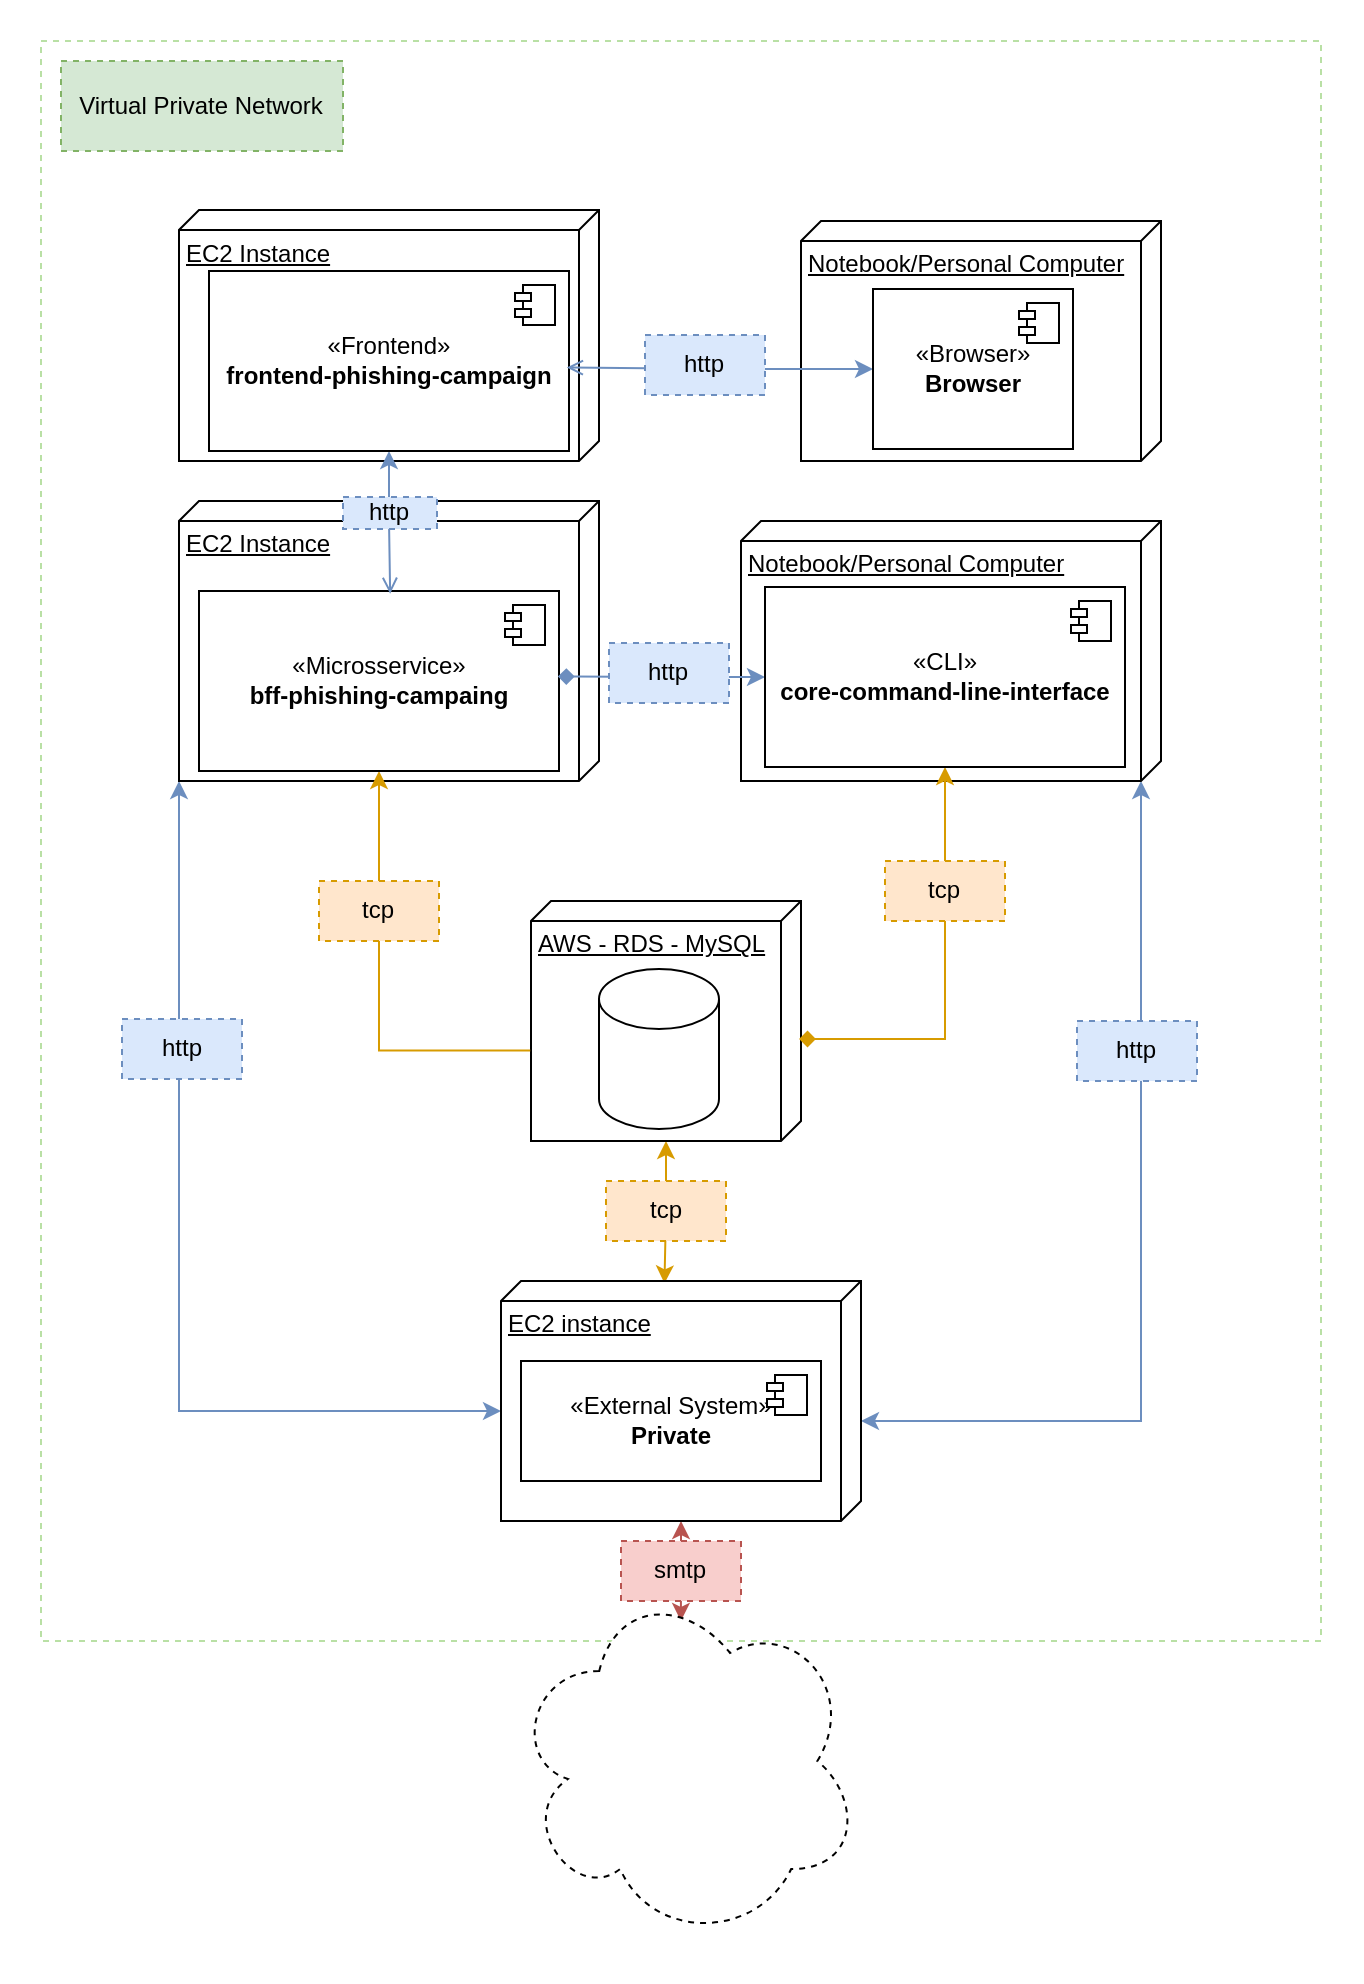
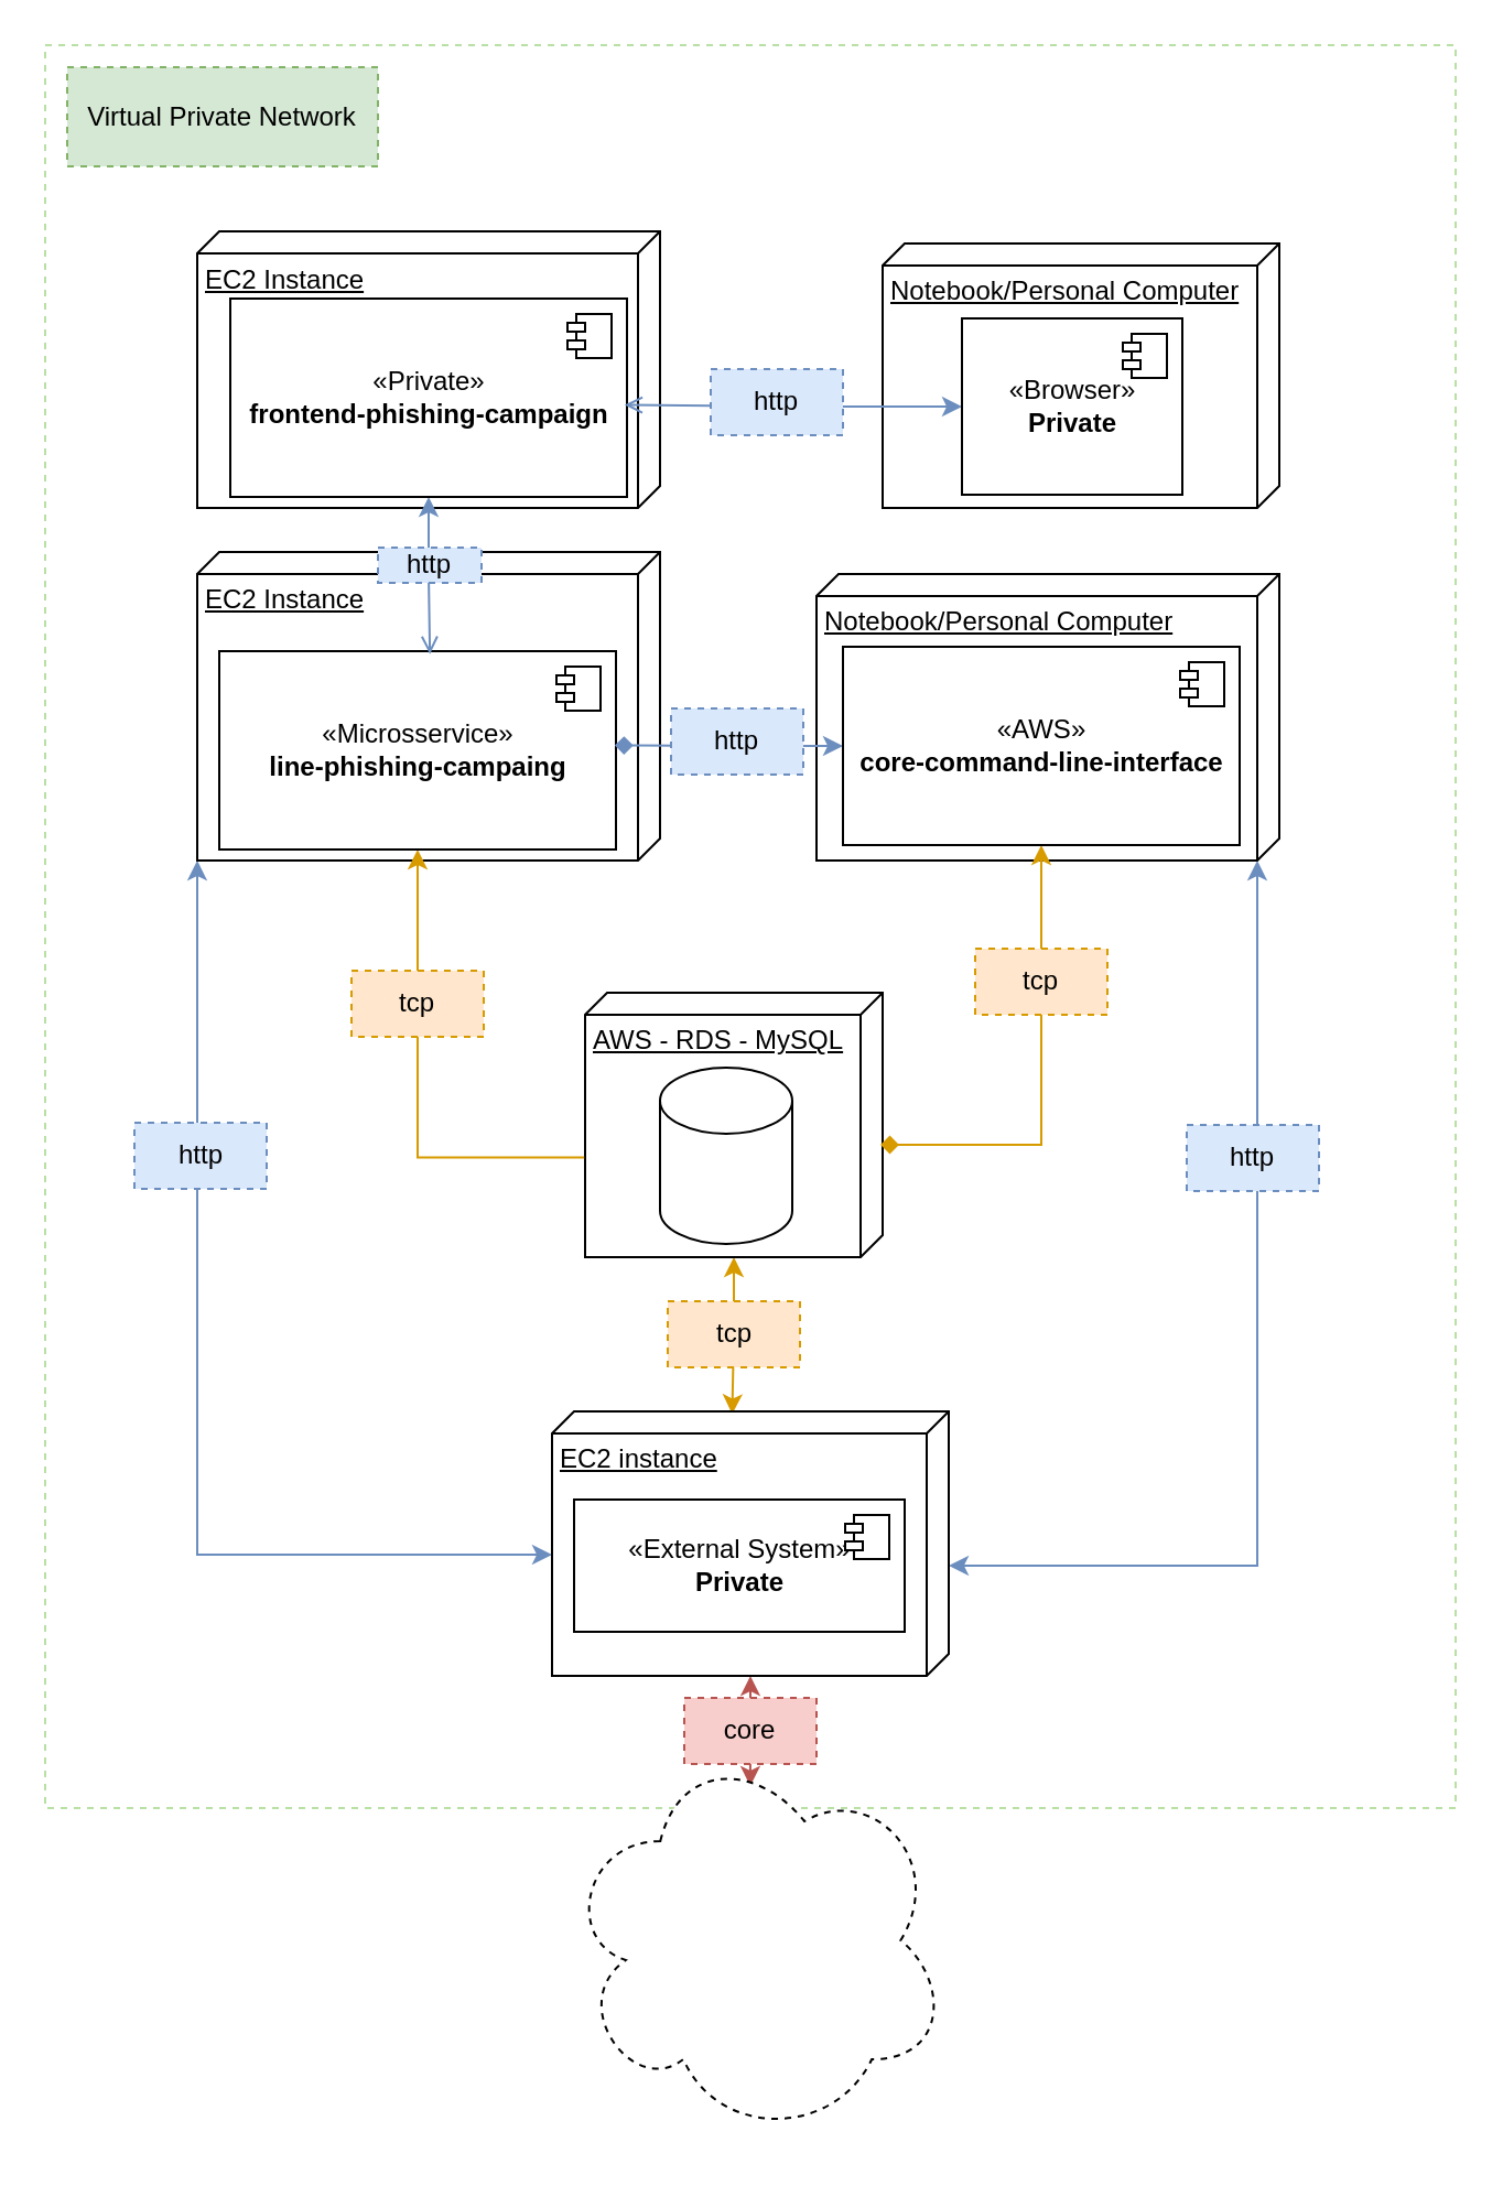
- <mxCell id="16" value="«Frontend»&lt;br&gt;&lt;b&gt;frontend-phishing-campaign&lt;/b&gt;" style="html=1;dropTarget=0;" vertex="1" parent="1"><mxGeometry x="104" y="135" width="180" height="90" as="geometry" /></mxCell>
+ <mxCell id="16" value="«Private»&lt;br&gt;&lt;b&gt;frontend-phishing-campaign&lt;/b&gt;" style="html=1;dropTarget=0;" vertex="1" parent="1"><mxGeometry x="104" y="135" width="180" height="90" as="geometry" /></mxCell>
- <mxCell id="23" value="«Browser»&lt;br&gt;&lt;b&gt;Browser&lt;/b&gt;" style="html=1;dropTarget=0;" vertex="1" parent="1"><mxGeometry x="436" y="144" width="100" height="80" as="geometry" /></mxCell>
+ <mxCell id="23" value="«Browser»&lt;br&gt;&lt;b&gt;Private&lt;/b&gt;" style="html=1;dropTarget=0;" vertex="1" parent="1"><mxGeometry x="436" y="144" width="100" height="80" as="geometry" /></mxCell>
- <mxCell id="20" value="«CLI»&lt;br&gt;&lt;b&gt;core-command-line-interface&lt;/b&gt;" style="html=1;dropTarget=0;" vertex="1" parent="1"><mxGeometry x="382" y="293" width="180" height="90" as="geometry" /></mxCell>
+ <mxCell id="20" value="«AWS»&lt;br&gt;&lt;b&gt;core-command-line-interface&lt;/b&gt;" style="html=1;dropTarget=0;" vertex="1" parent="1"><mxGeometry x="382" y="293" width="180" height="90" as="geometry" /></mxCell>
- <mxCell id="12" value="«Microsservice»&lt;br&gt;&lt;b&gt;bff-phishing-campaing&lt;/b&gt;" style="html=1;dropTarget=0;" vertex="1" parent="1"><mxGeometry x="99" y="295" width="180" height="90" as="geometry" /></mxCell>
+ <mxCell id="12" value="«Microsservice»&lt;br&gt;&lt;b&gt;line-phishing-campaing&lt;/b&gt;" style="html=1;dropTarget=0;" vertex="1" parent="1"><mxGeometry x="99" y="295" width="180" height="90" as="geometry" /></mxCell>
- <mxCell id="38" value="smtp" style="text;html=1;strokeColor=#b85450;fillColor=#f8cecc;align=center;verticalAlign=middle;whiteSpace=wrap;rounded=0;dashed=1;" vertex="1" parent="1"><mxGeometry x="310" y="770" width="60" height="30" as="geometry" /></mxCell>
+ <mxCell id="38" value="core" style="text;html=1;strokeColor=#b85450;fillColor=#f8cecc;align=center;verticalAlign=middle;whiteSpace=wrap;rounded=0;dashed=1;" vertex="1" parent="1"><mxGeometry x="310" y="770" width="60" height="30" as="geometry" /></mxCell>
